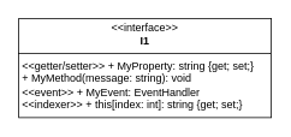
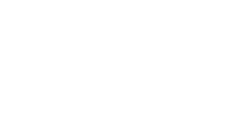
- <mxCell id="2" value="&lt;p style=&quot;margin:0px;margin-top:4px;text-align:center;&quot;&gt;&amp;lt;&amp;lt;interface&amp;gt;&amp;gt;&lt;br&gt;&lt;b&gt;I1&lt;/b&gt;&lt;/p&gt;&lt;hr size=&quot;1&quot; style=&quot;border-style:solid;&quot;&gt;&lt;p style=&quot;margin:0px;margin-left:4px;&quot;&gt; &amp;lt;&amp;lt;getter/setter&amp;gt;&amp;gt; + MyProperty: string {get; set;}&lt;br&gt;+ MyMethod(message: string): void&lt;br&gt;&amp;lt;&amp;lt;event&amp;gt;&amp;gt;&amp;nbsp;+ MyEvent: EventHandler &lt;br&gt;&amp;lt;&amp;lt;indexer&amp;gt;&amp;gt;&amp;nbsp;+ this[index: int]: string {get; set;}&lt;br&gt;&lt;/p&gt;" style="verticalAlign=top;align=left;overflow=fill;html=1;whiteSpace=wrap;" vertex="1" parent="1"><mxGeometry x="20" y="20" width="280" height="110" as="geometry" /></mxCell>
